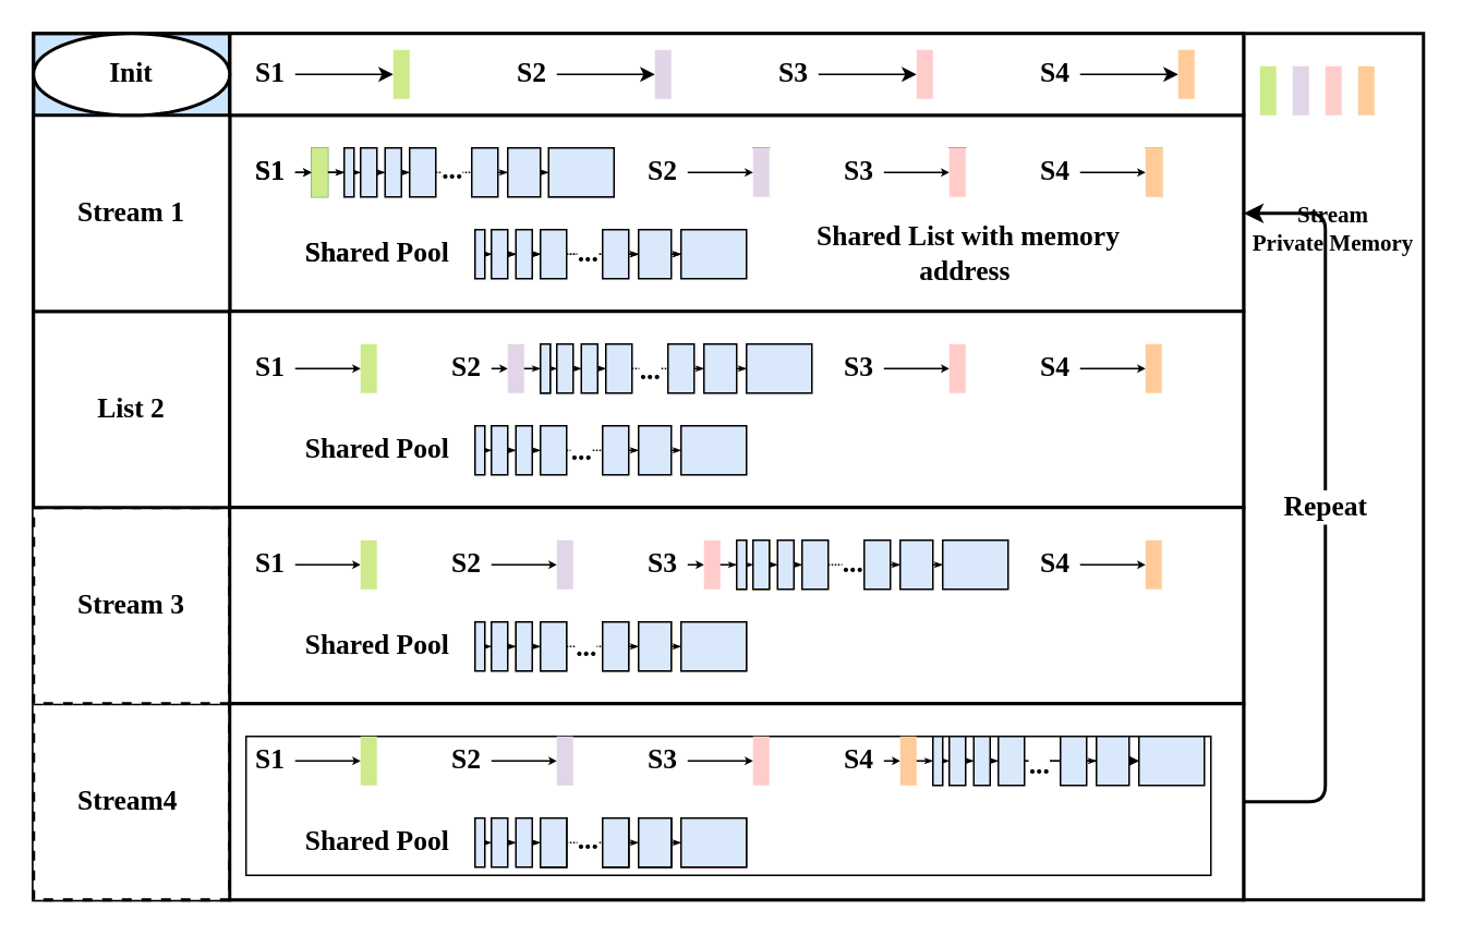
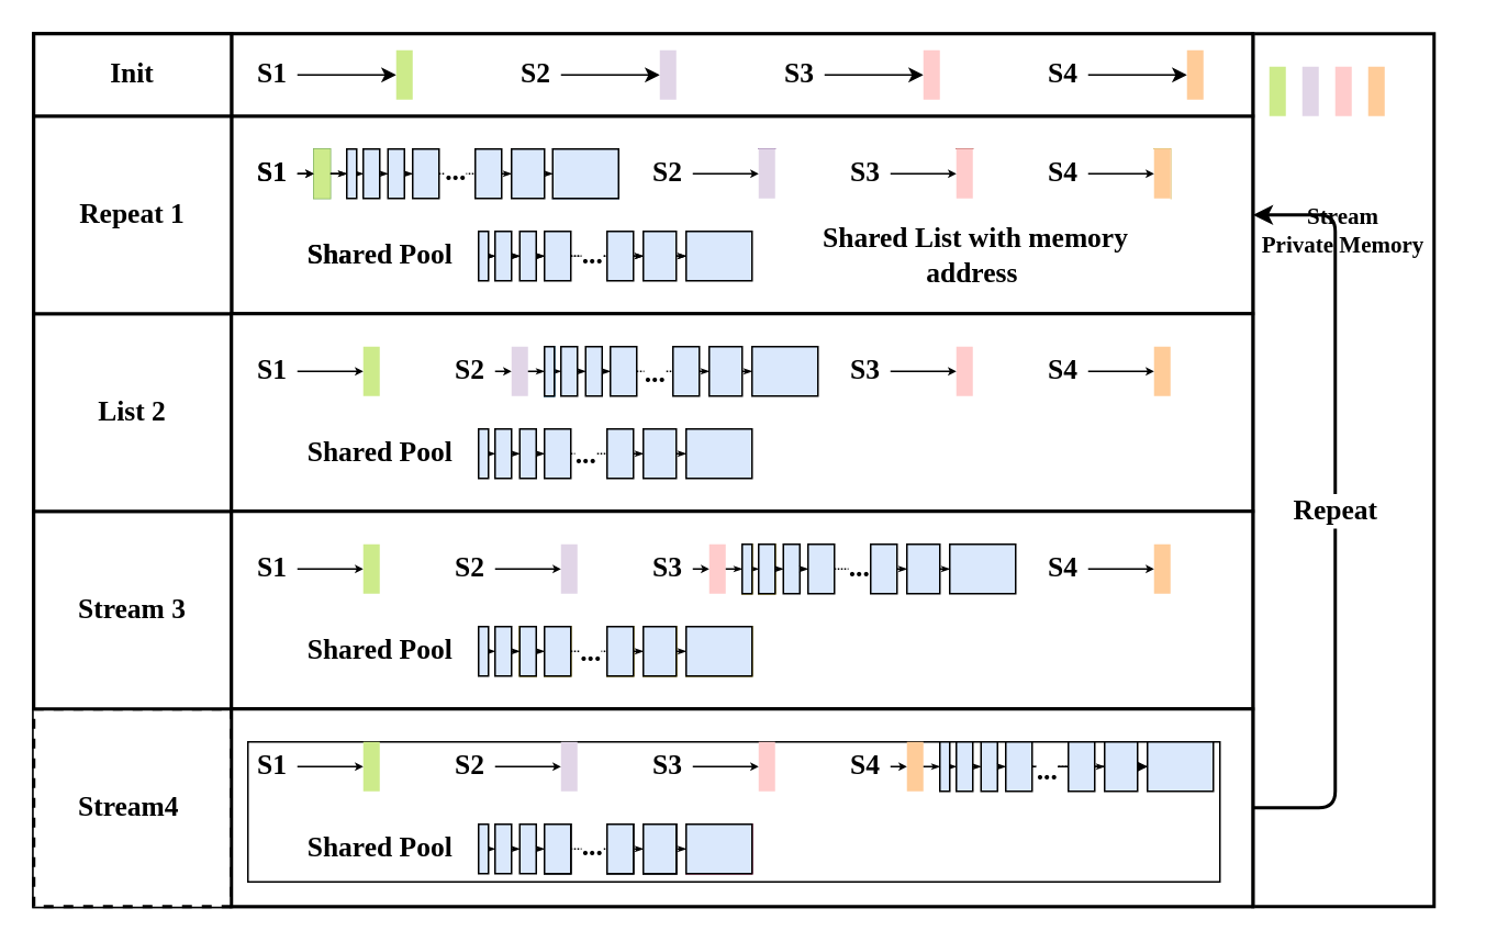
- <mxCell id="17" value="&lt;font style=&quot;font-size: 17px;&quot;&gt;&lt;font style=&quot;font-size: 17px;&quot;&gt;Init&lt;/font&gt;&lt;br style=&quot;font-size: 17px;&quot;&gt;&lt;/font&gt;" style="ellipse;whiteSpace=wrap;html=1;fillColor=default;fontStyle=1;fontFamily=Garamond;strokeWidth=2;fontSize=17;" parent="12" vertex="1"><mxGeometry width="120" height="50" as="geometry" /></mxCell>
+ <mxCell id="17" value="&lt;font style=&quot;font-size: 17px;&quot;&gt;&lt;font style=&quot;font-size: 17px;&quot;&gt;Init&lt;/font&gt;&lt;br style=&quot;font-size: 17px;&quot;&gt;&lt;/font&gt;" style="rounded=0;whiteSpace=wrap;html=1;fillColor=default;fontStyle=1;fontFamily=Garamond;strokeWidth=2;fontSize=17;" parent="12" vertex="1"><mxGeometry width="120" height="50" as="geometry" /></mxCell>
- <mxCell id="16" value="&lt;font style=&quot;font-size: 17px;&quot;&gt;Stream 1&lt;br style=&quot;font-size: 17px;&quot;&gt;&lt;/font&gt;" style="rounded=0;whiteSpace=wrap;html=1;fillColor=default;fontStyle=1;fontFamily=Garamond;strokeWidth=2;fontSize=17;" parent="12" vertex="1"><mxGeometry y="50" width="120" height="120" as="geometry" /></mxCell>
+ <mxCell id="16" value="&lt;font style=&quot;font-size: 17px;&quot;&gt;Repeat 1&lt;br style=&quot;font-size: 17px;&quot;&gt;&lt;/font&gt;" style="rounded=0;whiteSpace=wrap;html=1;fillColor=default;fontStyle=1;fontFamily=Garamond;strokeWidth=2;fontSize=17;" parent="12" vertex="1"><mxGeometry y="50" width="120" height="120" as="geometry" /></mxCell>
- <mxCell id="14" value="&lt;font style=&quot;font-size: 17px;&quot;&gt;Stream 3&lt;/font&gt;" style="rounded=0;whiteSpace=wrap;html=1;fillColor=default;fontStyle=1;fontFamily=Garamond;strokeWidth=2;fontSize=17;dashed=1;" parent="12" vertex="1"><mxGeometry y="290" width="120" height="120" as="geometry" /></mxCell>
+ <mxCell id="14" value="&lt;font style=&quot;font-size: 17px;&quot;&gt;Stream 3&lt;/font&gt;" style="rounded=0;whiteSpace=wrap;html=1;fillColor=default;fontStyle=1;fontFamily=Garamond;strokeWidth=2;fontSize=17;" parent="12" vertex="1"><mxGeometry y="290" width="120" height="120" as="geometry" /></mxCell>
